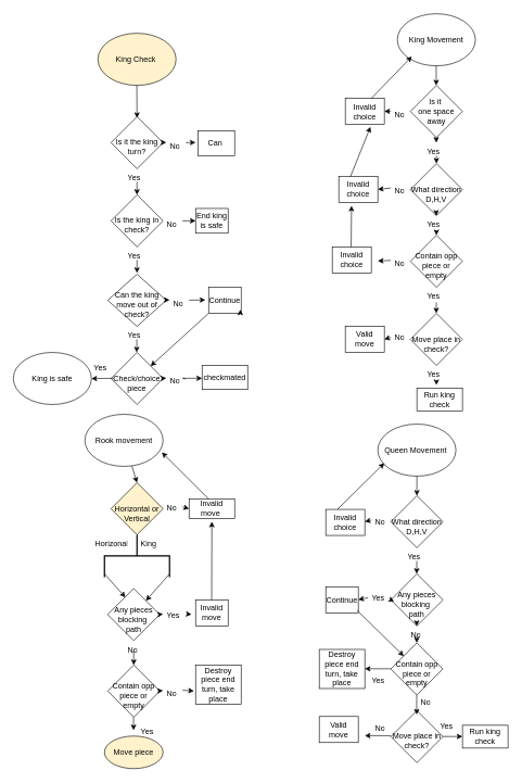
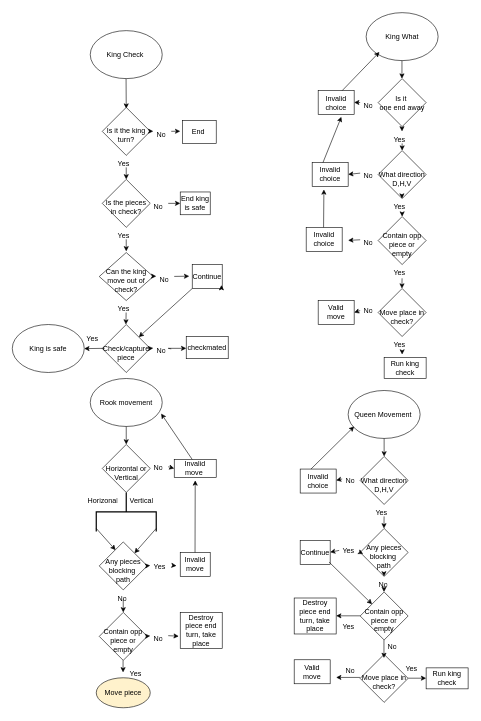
- <mxCell id="68" value="King Movement" style="ellipse;whiteSpace=wrap;html=1;" vertex="1" parent="1"><mxGeometry x="610" y="20" width="120" height="80" as="geometry" /></mxCell>
+ <mxCell id="68" value="King What" style="ellipse;whiteSpace=wrap;html=1;" vertex="1" parent="1"><mxGeometry x="610" y="20" width="120" height="80" as="geometry" /></mxCell>
- <mxCell id="2" value="King Check&amp;nbsp;" style="ellipse;whiteSpace=wrap;html=1;fillColor=#fff2cc;" vertex="1" parent="1"><mxGeometry x="150" y="50" width="120" height="80" as="geometry" /></mxCell>
+ <mxCell id="2" value="King Check&amp;nbsp;" style="ellipse;whiteSpace=wrap;html=1;" vertex="1" parent="1"><mxGeometry x="150" y="50" width="120" height="80" as="geometry" /></mxCell>
- <mxCell id="70" value="&lt;div&gt;&lt;span style=&quot;background-color: transparent; color: light-dark(rgb(0, 0, 0), rgb(255, 255, 255));&quot;&gt;Is it&amp;nbsp;&lt;/span&gt;&lt;/div&gt;&lt;div&gt;one&amp;nbsp;&lt;span style=&quot;background-color: transparent; color: light-dark(rgb(0, 0, 0), rgb(255, 255, 255));&quot;&gt;space away&lt;/span&gt;&lt;/div&gt;" style="rhombus;whiteSpace=wrap;html=1;" vertex="1" parent="1"><mxGeometry x="630" y="130" width="80" height="80" as="geometry" /></mxCell>
+ <mxCell id="70" value="&lt;div&gt;&lt;span style=&quot;background-color: transparent; color: light-dark(rgb(0, 0, 0), rgb(255, 255, 255));&quot;&gt;Is it&amp;nbsp;&lt;/span&gt;&lt;/div&gt;&lt;div&gt;one&amp;nbsp;&lt;span style=&quot;background-color: transparent; color: light-dark(rgb(0, 0, 0), rgb(255, 255, 255));&quot;&gt;end away&lt;/span&gt;&lt;/div&gt;" style="rhombus;whiteSpace=wrap;html=1;" vertex="1" parent="1"><mxGeometry x="630" y="130" width="80" height="80" as="geometry" /></mxCell>
- <mxCell id="53" value="Can&amp;nbsp;" style="rounded=0;whiteSpace=wrap;html=1;" vertex="1" parent="1"><mxGeometry x="304" y="200" width="56" height="38" as="geometry" /></mxCell>
+ <mxCell id="53" value="End&amp;nbsp;" style="rounded=0;whiteSpace=wrap;html=1;" vertex="1" parent="1"><mxGeometry x="304" y="200" width="56" height="38" as="geometry" /></mxCell>
- <mxCell id="7" value="&lt;div&gt;&lt;br&gt;&lt;/div&gt;Is the king in check?" style="rhombus;whiteSpace=wrap;html=1;" vertex="1" parent="1"><mxGeometry x="170" y="298" width="80" height="80" as="geometry" /></mxCell>
+ <mxCell id="7" value="&lt;div&gt;&lt;br&gt;&lt;/div&gt;Is the pieces in check?" style="rhombus;whiteSpace=wrap;html=1;" vertex="1" parent="1"><mxGeometry x="170" y="298" width="80" height="80" as="geometry" /></mxCell>
- <mxCell id="57" value="&lt;div&gt;&lt;br&gt;&lt;/div&gt;Check/choice piece" style="rhombus;whiteSpace=wrap;html=1;" vertex="1" parent="1"><mxGeometry x="170" y="540" width="80" height="80" as="geometry" /></mxCell>
+ <mxCell id="57" value="&lt;div&gt;&lt;br&gt;&lt;/div&gt;Check/capture piece" style="rhombus;whiteSpace=wrap;html=1;" vertex="1" parent="1"><mxGeometry x="170" y="540" width="80" height="80" as="geometry" /></mxCell>
- <mxCell id="26" value="Rook movement" style="ellipse;whiteSpace=wrap;html=1;" vertex="1" parent="1"><mxGeometry x="130" y="635" width="120" height="80" as="geometry" /></mxCell>
+ <mxCell id="26" value="Rook movement" style="ellipse;whiteSpace=wrap;html=1;" vertex="1" parent="1"><mxGeometry x="150" y="630" width="120" height="80" as="geometry" /></mxCell>
- <mxCell id="28" value="&lt;div&gt;&lt;br&gt;&lt;/div&gt;Horizontal or Vertical" style="rhombus;whiteSpace=wrap;html=1;fillColor=#fff2cc;" vertex="1" parent="1"><mxGeometry x="170" y="740" width="80" height="80" as="geometry" /></mxCell>
+ <mxCell id="28" value="&lt;div&gt;&lt;br&gt;&lt;/div&gt;Horizontal or Vertical" style="rhombus;whiteSpace=wrap;html=1;" vertex="1" parent="1"><mxGeometry x="170" y="740" width="80" height="80" as="geometry" /></mxCell>
- <mxCell id="34" value="King" style="text;strokeColor=none;fillColor=none;align=left;verticalAlign=top;spacingLeft=4;spacingRight=4;overflow=hidden;rotatable=0;points=[[0,0.5],[1,0.5]];portConstraint=eastwest;whiteSpace=wrap;html=1;" vertex="1" parent="1"><mxGeometry x="210" y="820" width="60" height="26" as="geometry" /></mxCell>
+ <mxCell id="34" value="Vertical" style="text;strokeColor=none;fillColor=none;align=left;verticalAlign=top;spacingLeft=4;spacingRight=4;overflow=hidden;rotatable=0;points=[[0,0.5],[1,0.5]];portConstraint=eastwest;whiteSpace=wrap;html=1;" vertex="1" parent="1"><mxGeometry x="210" y="820" width="60" height="26" as="geometry" /></mxCell>
